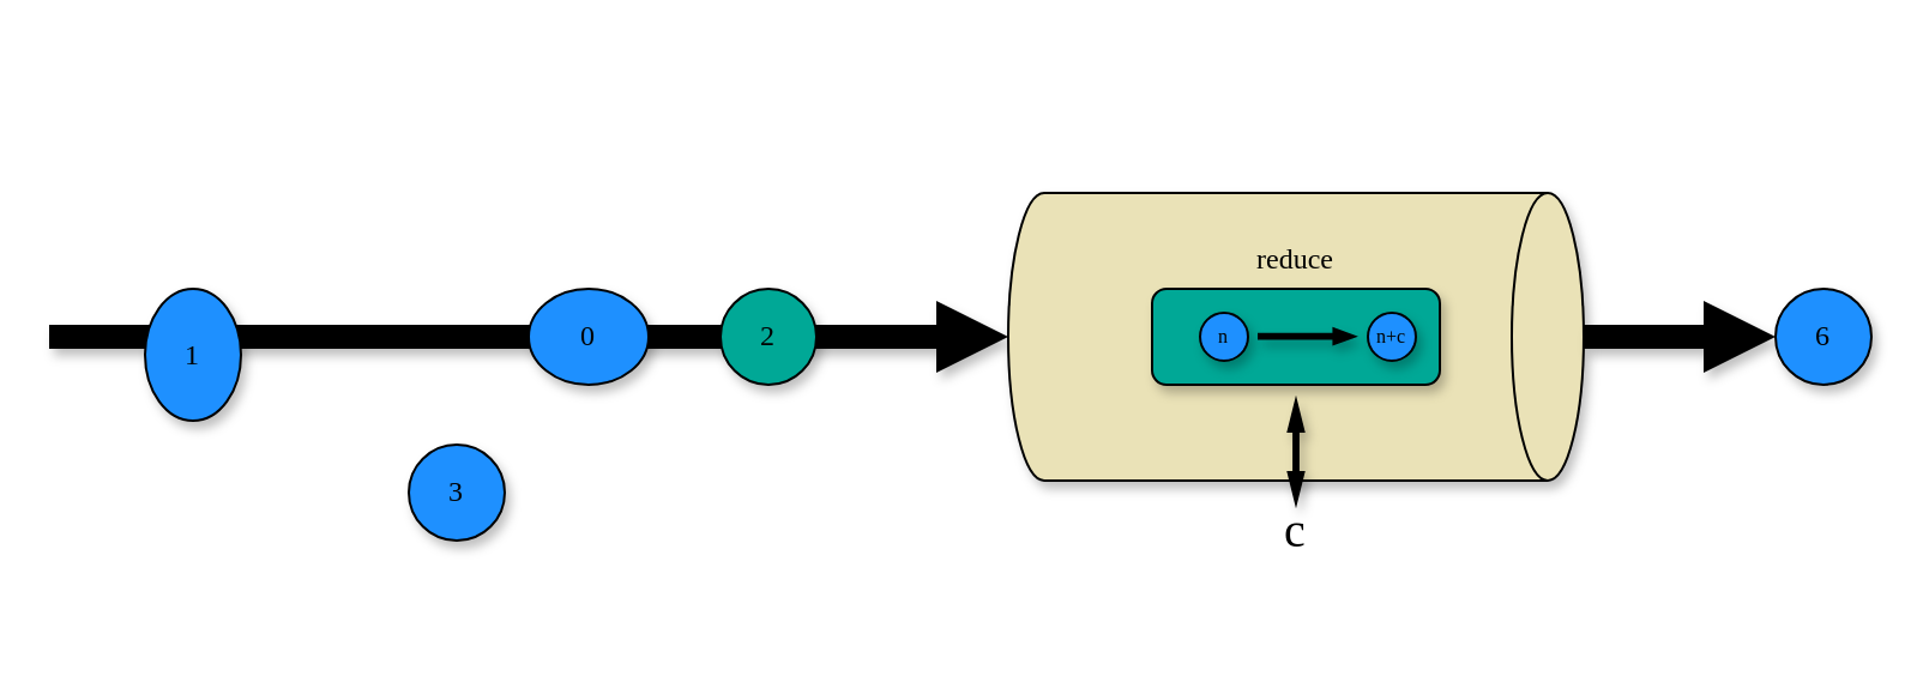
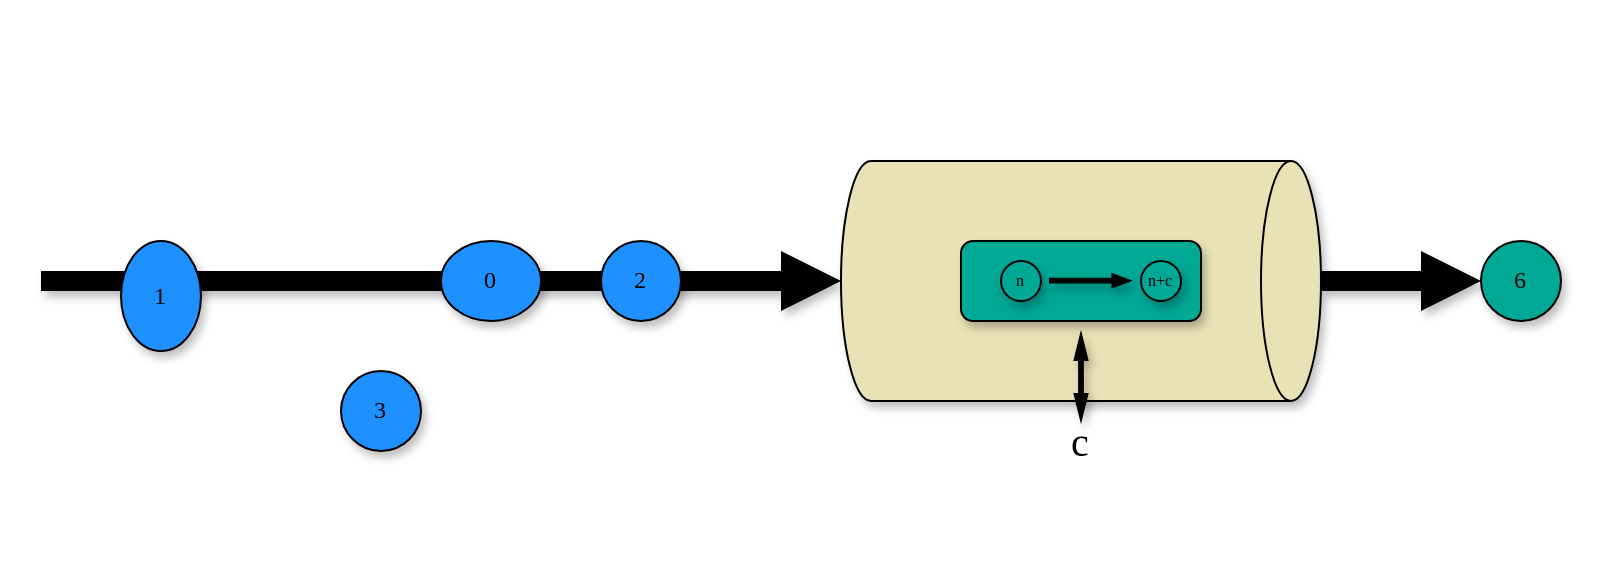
- <mxCell id="9" value="reduce" style="text;html=1;align=center;verticalAlign=middle;whiteSpace=wrap;rounded=0;fontFamily=Fira Mono;fontColor=#000000;shadow=1;" parent="1" vertex="1"><mxGeometry x="490" y="95" width="100" height="25" as="geometry" /></mxCell>
- <mxCell id="10" value="2" style="ellipse;whiteSpace=wrap;html=1;aspect=fixed;fillColor=#00a896;strokeColor=#000000;shadow=1;fontColor=#000000;fontFamily=Fira Mono;" parent="1" vertex="1"><mxGeometry x="300" y="120" width="40" height="40" as="geometry" /></mxCell>
+ <mxCell id="10" value="2" style="ellipse;whiteSpace=wrap;html=1;aspect=fixed;fillColor=#1E90FF;strokeColor=#000000;shadow=1;fontColor=#000000;fontFamily=Fira Mono;" parent="1" vertex="1"><mxGeometry x="300" y="120" width="40" height="40" as="geometry" /></mxCell>
- <mxCell id="7" value="n" style="ellipse;whiteSpace=wrap;html=1;aspect=fixed;strokeColor=#000000;fillColor=#1E90FF;shadow=1;fontColor=#000000;fontSize=8;fontFamily=Fira Mono;" parent="1" vertex="1"><mxGeometry x="500" y="130" width="20" height="20" as="geometry" /></mxCell>
+ <mxCell id="7" value="n" style="ellipse;whiteSpace=wrap;html=1;aspect=fixed;strokeColor=#000000;fillColor=#00a896;shadow=1;fontColor=#000000;fontSize=8;fontFamily=Fira Mono;" parent="1" vertex="1"><mxGeometry x="500" y="130" width="20" height="20" as="geometry" /></mxCell>
- <mxCell id="16" value="n+c" style="ellipse;whiteSpace=wrap;html=1;aspect=fixed;strokeColor=#000000;fillColor=#1E90FF;shadow=1;fontColor=#000000;fontSize=8;fontFamily=Fira Mono;" vertex="1" parent="1"><mxGeometry x="570" y="130" width="20" height="20" as="geometry" /></mxCell>
+ <mxCell id="16" value="n+c" style="ellipse;whiteSpace=wrap;html=1;aspect=fixed;strokeColor=#000000;fillColor=#00a896;shadow=1;fontColor=#000000;fontSize=8;fontFamily=Fira Mono;" vertex="1" parent="1"><mxGeometry x="570" y="130" width="20" height="20" as="geometry" /></mxCell>
- <mxCell id="15" value="6" style="ellipse;whiteSpace=wrap;html=1;aspect=fixed;fillColor=#1E90FF;strokeColor=#000000;shadow=1;fontColor=#000000;fontFamily=Fira Mono;" parent="1" vertex="1"><mxGeometry x="740" y="120" width="40" height="40" as="geometry" /></mxCell>
+ <mxCell id="15" value="6" style="ellipse;whiteSpace=wrap;html=1;aspect=fixed;fillColor=#00a896;strokeColor=#000000;shadow=1;fontColor=#000000;fontFamily=Fira Mono;" parent="1" vertex="1"><mxGeometry x="740" y="120" width="40" height="40" as="geometry" /></mxCell>
